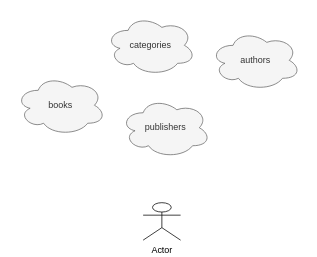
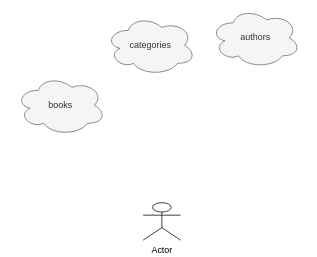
- <mxCell id="5" value="authors" style="ellipse;shape=cloud;whiteSpace=wrap;html=1;rounded=0;fillColor=#f5f5f5;strokeColor=#666666;fontColor=#333333;" parent="1" vertex="1"><mxGeometry x="280" y="40" width="120" height="80" as="geometry" /></mxCell>
+ <mxCell id="5" value="authors" style="ellipse;shape=cloud;whiteSpace=wrap;html=1;rounded=0;fillColor=#f5f5f5;strokeColor=#666666;fontColor=#333333;" parent="1" vertex="1"><mxGeometry x="280" y="10" width="120" height="80" as="geometry" /></mxCell>
- <mxCell id="6" value="publishers&lt;br&gt;" style="ellipse;shape=cloud;whiteSpace=wrap;html=1;rounded=0;fillColor=#f5f5f5;strokeColor=#666666;fontColor=#333333;" vertex="1" parent="1"><mxGeometry x="160" y="130" width="120" height="80" as="geometry" /></mxCell>
